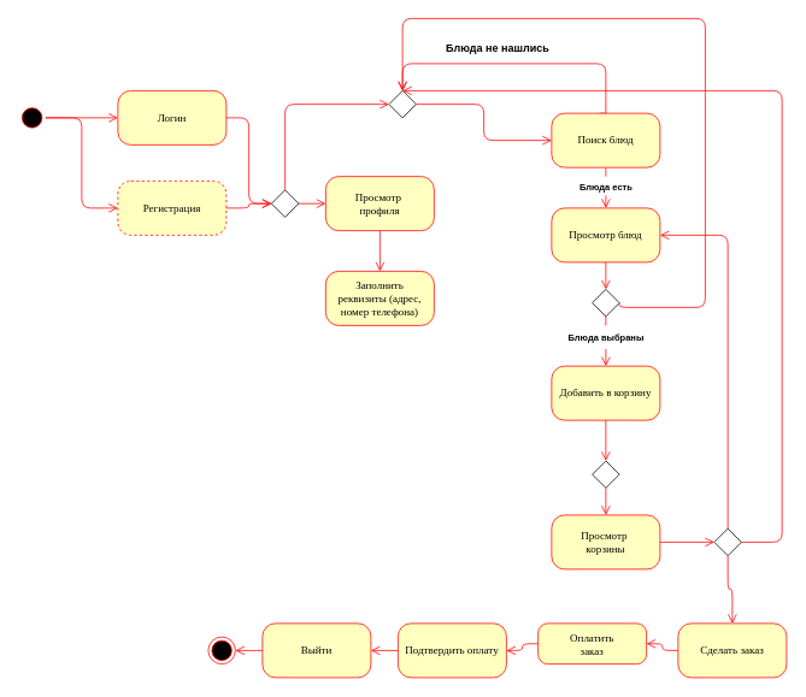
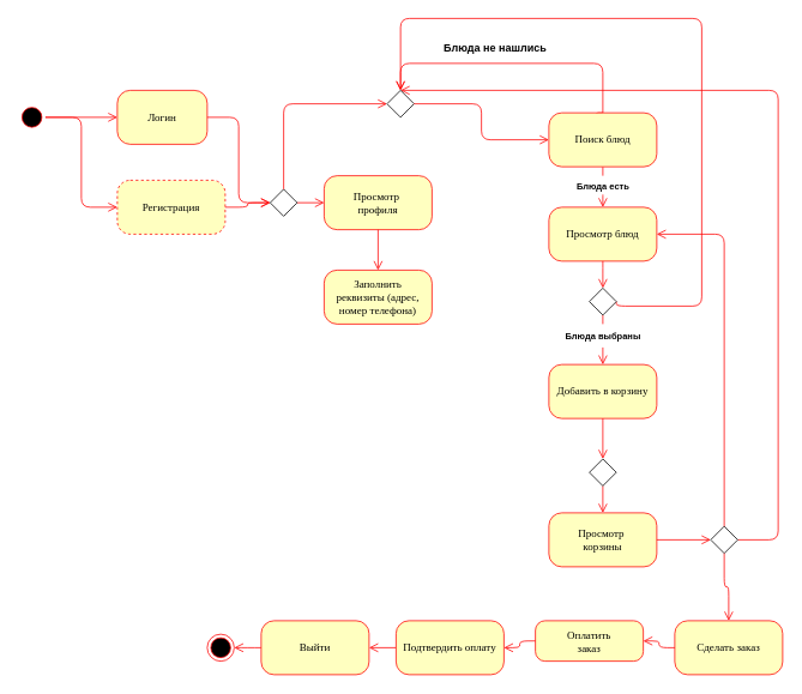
- <mxCell id="4" value="Логин" style="rounded=1;whiteSpace=wrap;html=1;arcSize=24;fillColor=#ffffc0;strokeColor=#ff0000;shadow=0;comic=0;labelBackgroundColor=none;fontFamily=Verdana;fontSize=12;fontColor=#000000;align=center;" parent="1" vertex="1"><mxGeometry x="130" y="100" width="120" height="60" as="geometry" /></mxCell>
+ <mxCell id="4" value="Логин" style="rounded=1;whiteSpace=wrap;html=1;arcSize=24;fillColor=#ffffc0;strokeColor=#ff0000;shadow=0;comic=0;labelBackgroundColor=none;fontFamily=Verdana;fontSize=12;fontColor=#000000;align=center;" parent="1" vertex="1"><mxGeometry x="130" y="100" width="100" height="60" as="geometry" /></mxCell>
